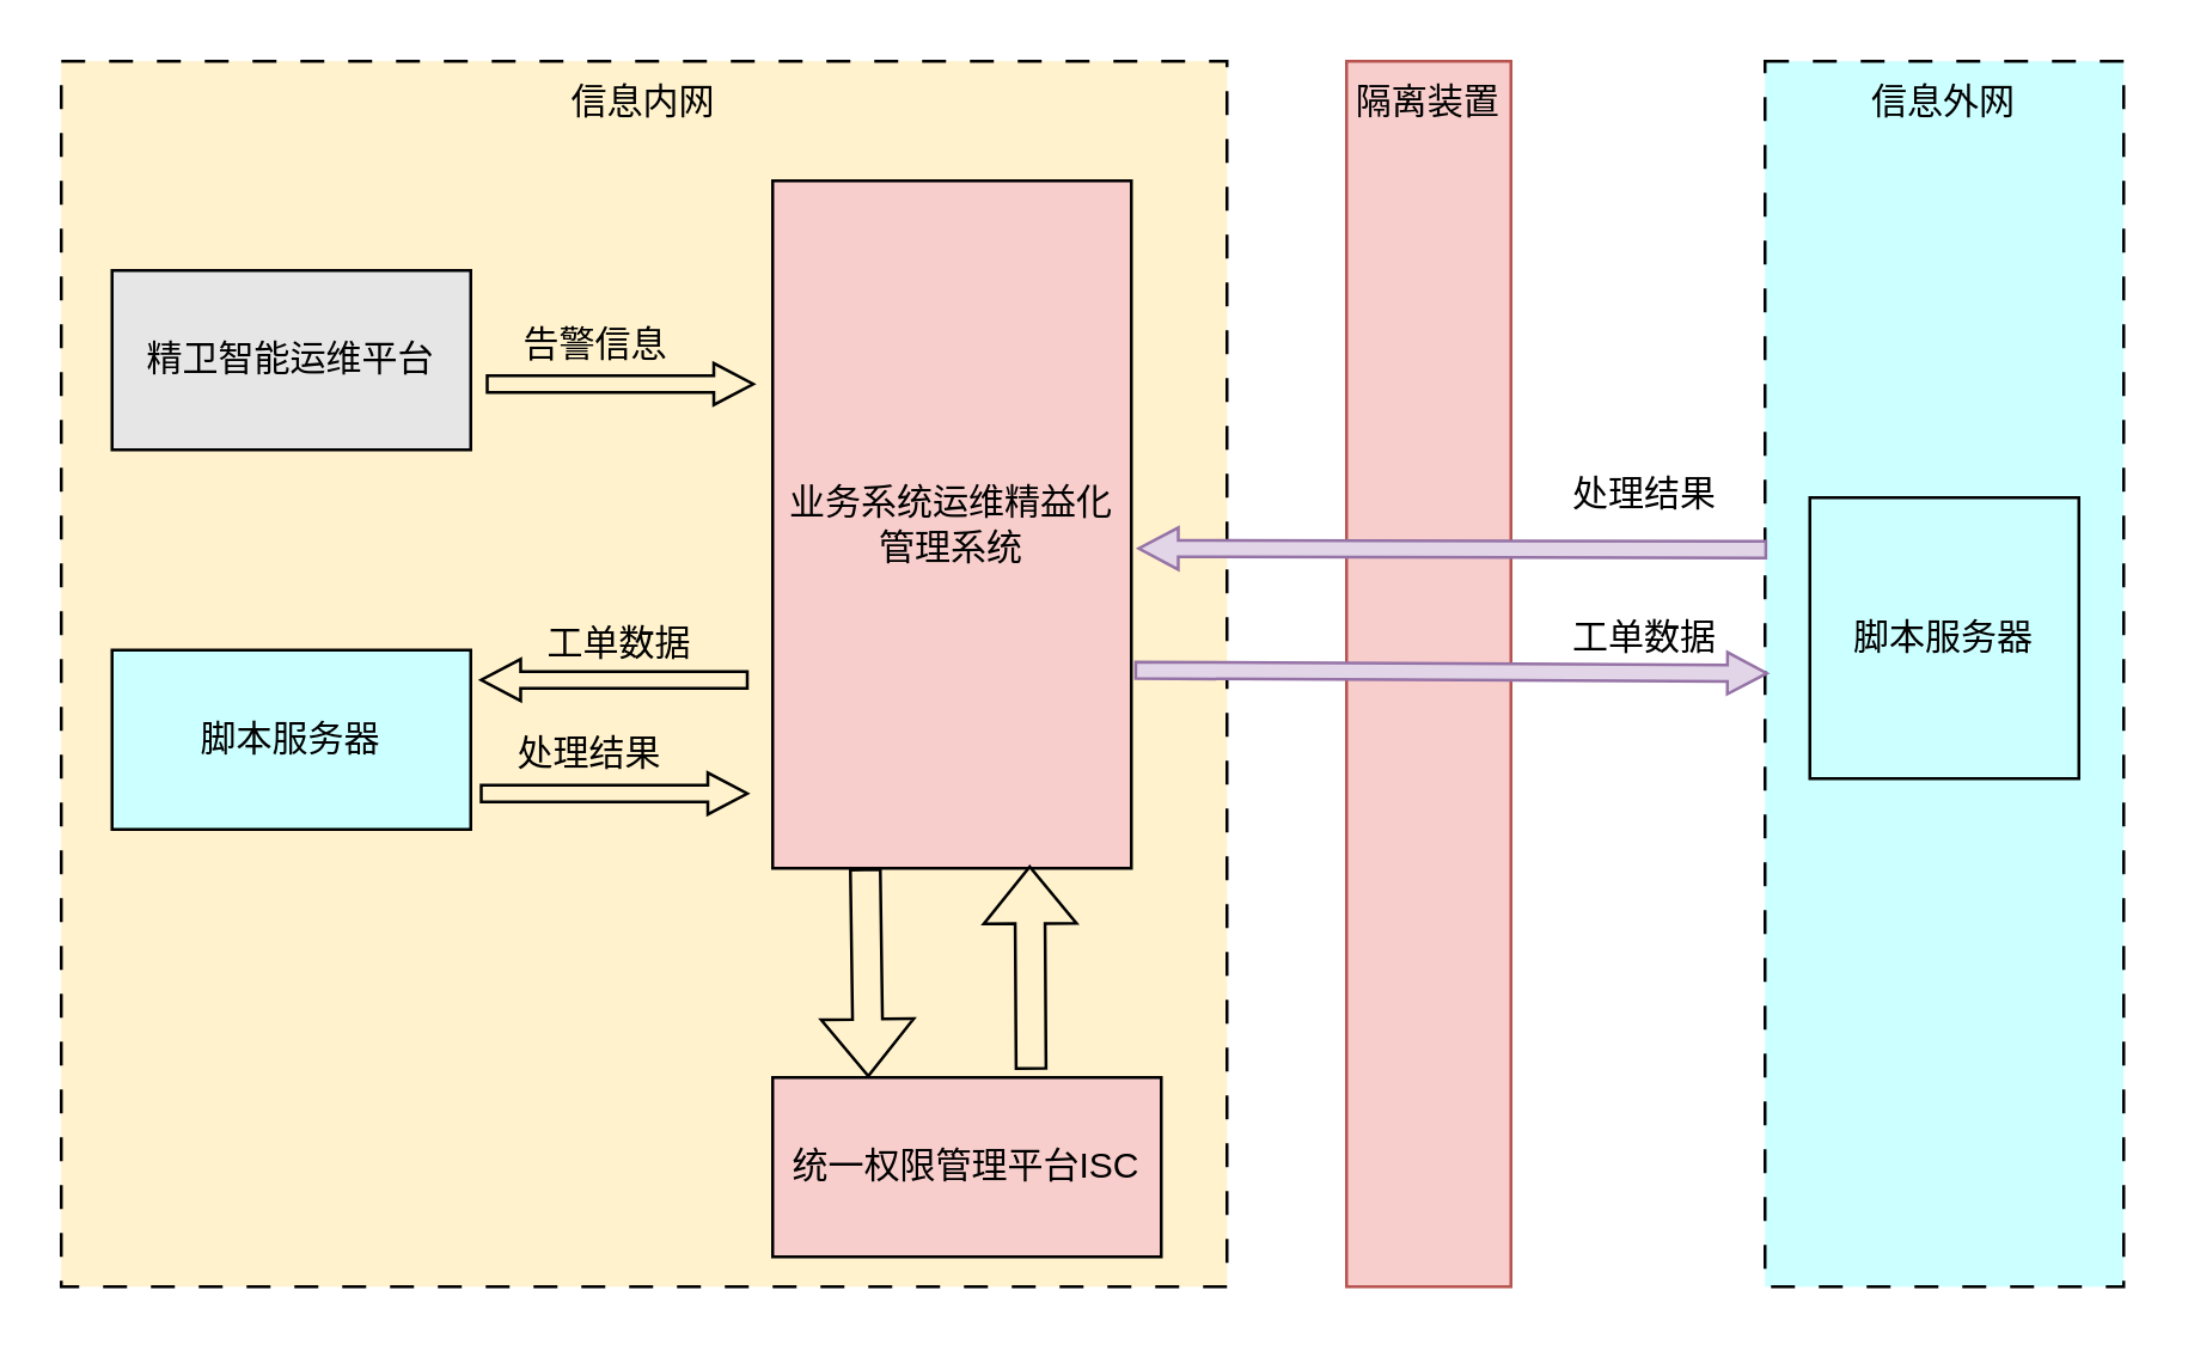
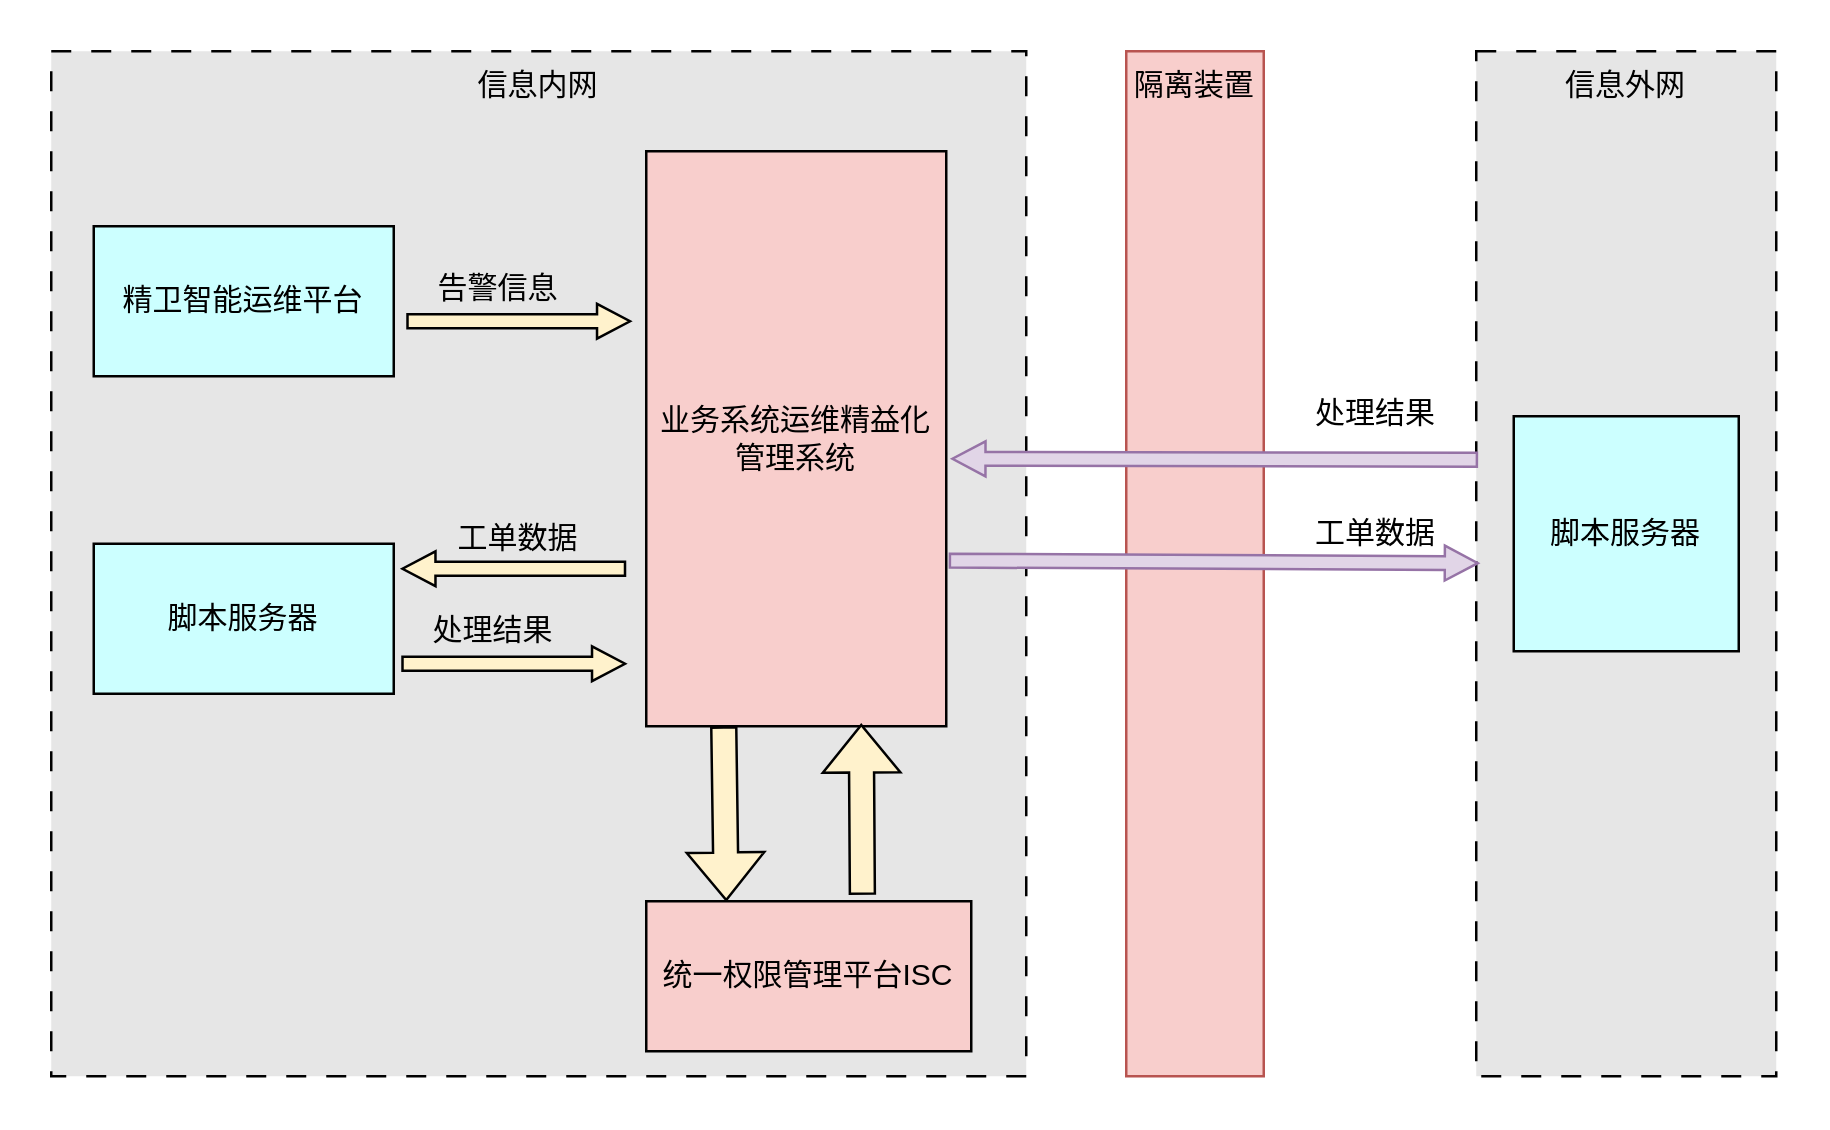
- <mxCell id="3" value="信息外网" style="rounded=0;whiteSpace=wrap;html=1;dashed=1;dashPattern=8 8;verticalAlign=top;strokeColor=#000000;fillColor=#ccffff;" vertex="1" parent="1"><mxGeometry x="590" y="20" width="120" height="410" as="geometry" /></mxCell>
+ <mxCell id="3" value="信息外网" style="rounded=0;whiteSpace=wrap;html=1;dashed=1;dashPattern=8 8;verticalAlign=top;strokeColor=#000000;fillColor=#E6E6E6;" vertex="1" parent="1"><mxGeometry x="590" y="20" width="120" height="410" as="geometry" /></mxCell>
- <mxCell id="19" value="精卫智能运维平台" style="rounded=0;whiteSpace=wrap;html=1;fillColor=#e6e6e6;" vertex="1" parent="1"><mxGeometry x="37" y="90" width="120" height="60" as="geometry" /></mxCell>
+ <mxCell id="19" value="精卫智能运维平台" style="rounded=0;whiteSpace=wrap;html=1;fillColor=#CCFFFF;" vertex="1" parent="1"><mxGeometry x="37" y="90" width="120" height="60" as="geometry" /></mxCell>
- <mxCell id="2" value="信息内网" style="rounded=0;whiteSpace=wrap;html=1;dashed=1;dashPattern=8 8;verticalAlign=top;strokeColor=#000000;fillColor=#fff2cc;" vertex="1" parent="1"><mxGeometry x="20" y="20" width="390" height="410" as="geometry" /></mxCell>
+ <mxCell id="2" value="信息内网" style="rounded=0;whiteSpace=wrap;html=1;dashed=1;dashPattern=8 8;verticalAlign=top;strokeColor=#000000;fillColor=#E6E6E6;" vertex="1" parent="1"><mxGeometry x="20" y="20" width="390" height="410" as="geometry" /></mxCell>
